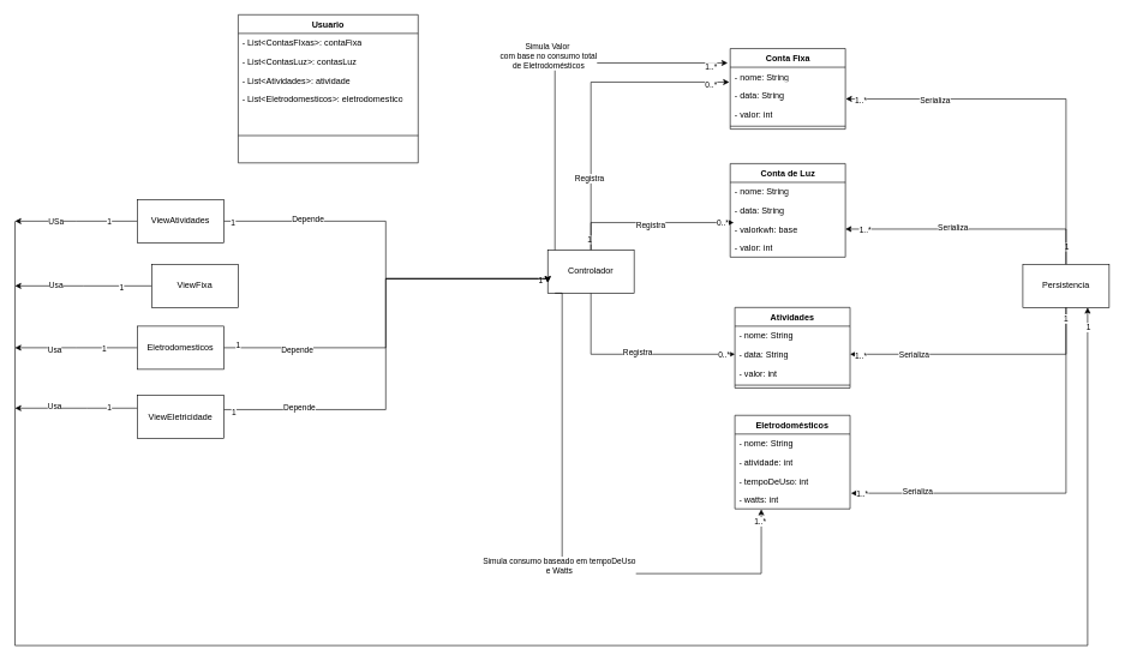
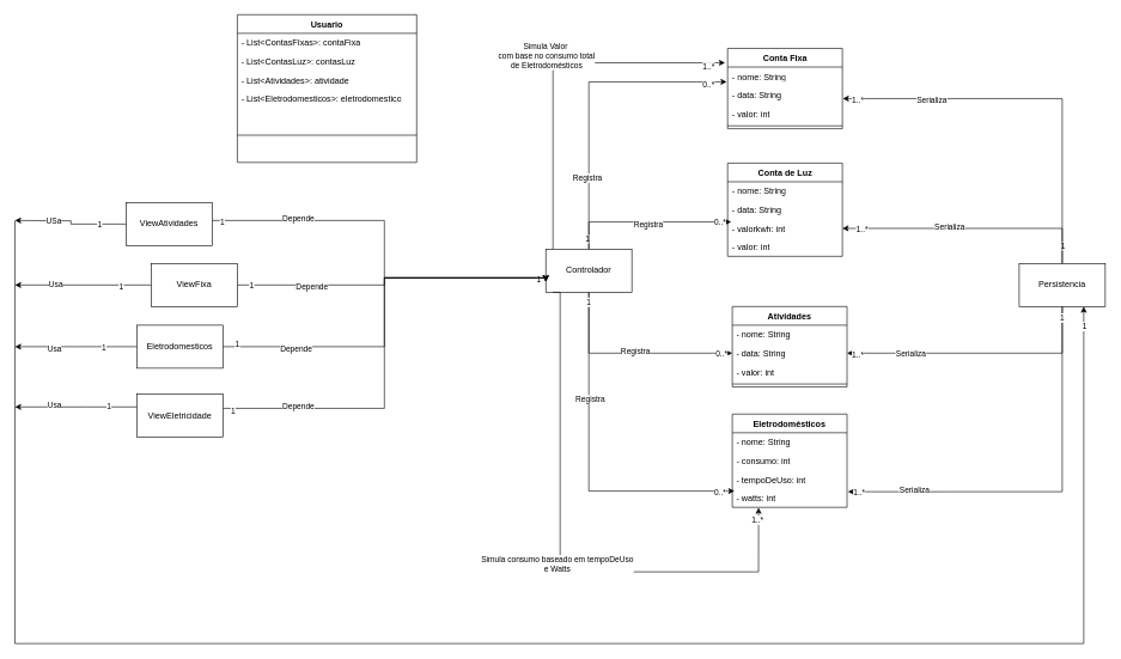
- <mxCell id="58" value="ViewAtividades" style="rounded=0;whiteSpace=wrap;html=1;" vertex="1" parent="1"><mxGeometry x="190" y="277" width="120" height="60" as="geometry" /></mxCell>
+ <mxCell id="58" value="ViewAtividades" style="rounded=0;whiteSpace=wrap;html=1;" vertex="1" parent="1"><mxGeometry x="175" y="282" width="120" height="60" as="geometry" /></mxCell>
- <mxCell id="26" value="- valorkwh: base&lt;br&gt;&lt;br&gt;&lt;div&gt;&lt;br&gt;&lt;/div&gt;" style="text;strokeColor=none;fillColor=none;align=left;verticalAlign=top;spacingLeft=4;spacingRight=4;overflow=hidden;rotatable=0;points=[[0,0.5],[1,0.5]];portConstraint=eastwest;whiteSpace=wrap;html=1;" vertex="1" parent="23"><mxGeometry y="78" width="160" height="26" as="geometry" /></mxCell>
+ <mxCell id="26" value="- valorkwh: int&lt;br&gt;&lt;br&gt;&lt;div&gt;&lt;br&gt;&lt;/div&gt;" style="text;strokeColor=none;fillColor=none;align=left;verticalAlign=top;spacingLeft=4;spacingRight=4;overflow=hidden;rotatable=0;points=[[0,0.5],[1,0.5]];portConstraint=eastwest;whiteSpace=wrap;html=1;" vertex="1" parent="23"><mxGeometry y="78" width="160" height="26" as="geometry" /></mxCell>
+ <mxCell id="74" style="edgeStyle=orthogonalEdgeStyle;rounded=0;orthogonalLoop=1;jettySize=auto;html=1;entryX=0;entryY=0.75;entryDx=0;entryDy=0;" edge="1" parent="1" source="80" target="17"><mxGeometry relative="1" as="geometry"><Array as="points"><mxPoint x="535" y="397" /><mxPoint x="535" y="387" /><mxPoint x="760" y="387" /></Array></mxGeometry></mxCell>
+ <mxCell id="75" value="Depende" style="edgeLabel;html=1;align=center;verticalAlign=middle;resizable=0;points=[];" vertex="1" connectable="0" parent="74"><mxGeometry x="-0.534" y="-1" relative="1" as="geometry"><mxPoint x="-1" as="offset" /></mxGeometry></mxCell>
+ <mxCell id="76" value="1" style="edgeLabel;html=1;align=center;verticalAlign=middle;resizable=0;points=[];" vertex="1" connectable="0" parent="74"><mxGeometry x="-0.913" relative="1" as="geometry"><mxPoint as="offset" /></mxGeometry></mxCell>
- <mxCell id="35" value="- atividade: int" style="text;strokeColor=none;fillColor=none;align=left;verticalAlign=top;spacingLeft=4;spacingRight=4;overflow=hidden;rotatable=0;points=[[0,0.5],[1,0.5]];portConstraint=eastwest;whiteSpace=wrap;html=1;" vertex="1" parent="33"><mxGeometry y="52" width="160" height="26" as="geometry" /></mxCell>
+ <mxCell id="35" value="- consumo: int" style="text;strokeColor=none;fillColor=none;align=left;verticalAlign=top;spacingLeft=4;spacingRight=4;overflow=hidden;rotatable=0;points=[[0,0.5],[1,0.5]];portConstraint=eastwest;whiteSpace=wrap;html=1;" vertex="1" parent="33"><mxGeometry y="52" width="160" height="26" as="geometry" /></mxCell>
+ <mxCell id="41" style="edgeStyle=orthogonalEdgeStyle;rounded=0;orthogonalLoop=1;jettySize=auto;html=1;entryX=0.019;entryY=0.128;entryDx=0;entryDy=0;entryPerimeter=0;" edge="1" parent="1" source="17" target="37"><mxGeometry relative="1" as="geometry" /></mxCell>
+ <mxCell id="42" value="Registra" style="edgeLabel;html=1;align=center;verticalAlign=middle;resizable=0;points=[];" vertex="1" connectable="0" parent="41"><mxGeometry x="-0.378" y="1" relative="1" as="geometry"><mxPoint as="offset" /></mxGeometry></mxCell>
+ <mxCell id="43" value="1" style="edgeLabel;html=1;align=center;verticalAlign=middle;resizable=0;points=[];" vertex="1" connectable="0" parent="41"><mxGeometry x="-0.945" y="-1" relative="1" as="geometry"><mxPoint as="offset" /></mxGeometry></mxCell>
+ <mxCell id="44" value="0..*" style="edgeLabel;html=1;align=center;verticalAlign=middle;resizable=0;points=[];" vertex="1" connectable="0" parent="41"><mxGeometry x="0.914" y="-1" relative="1" as="geometry"><mxPoint as="offset" /></mxGeometry></mxCell>
